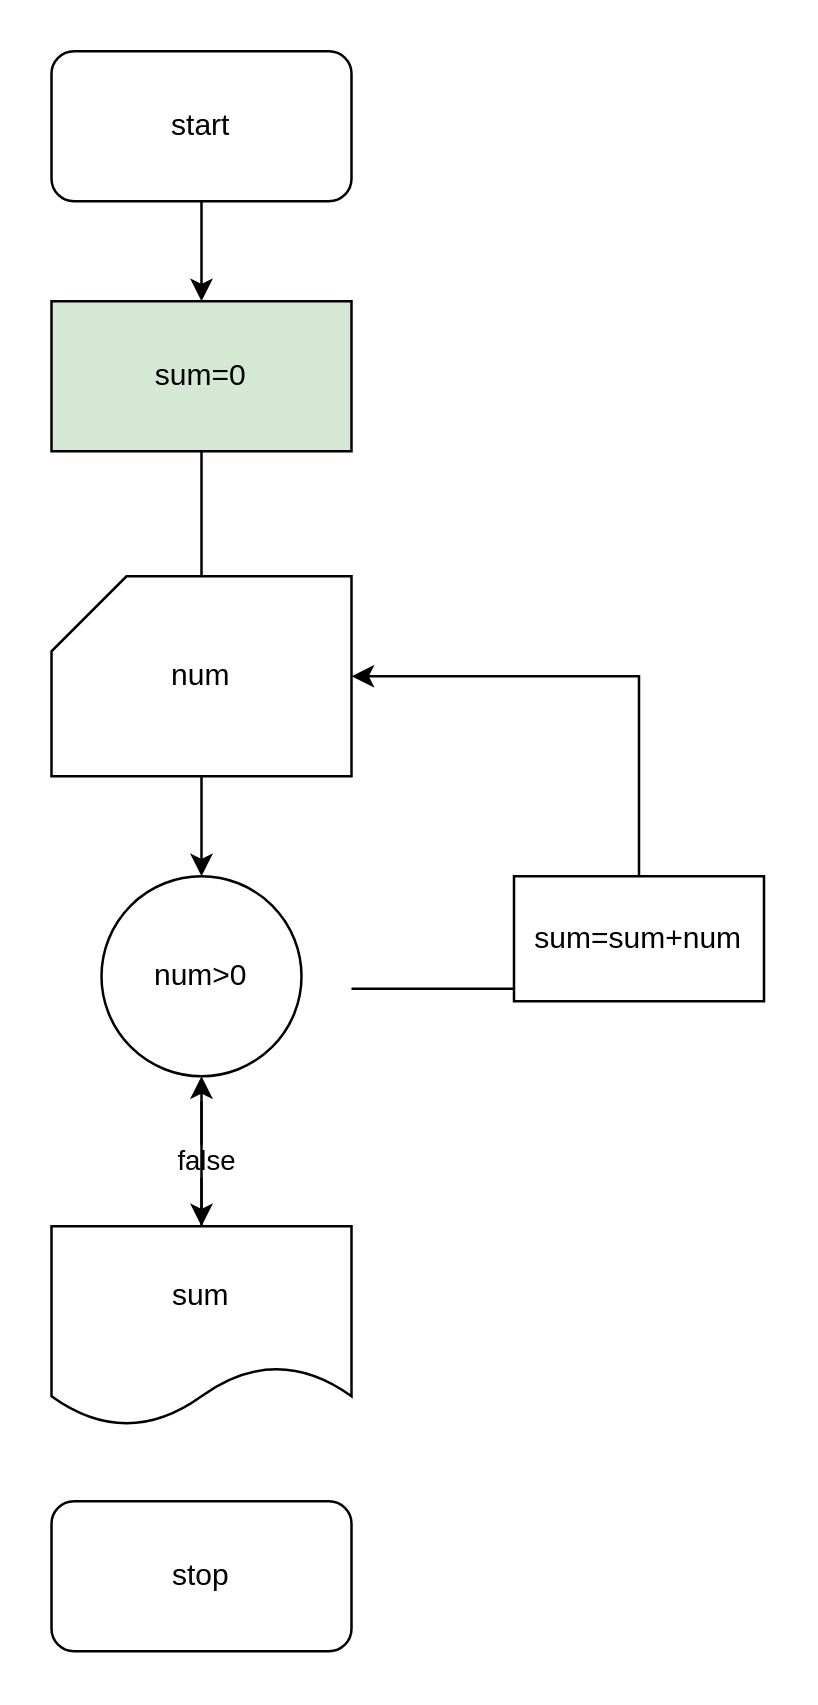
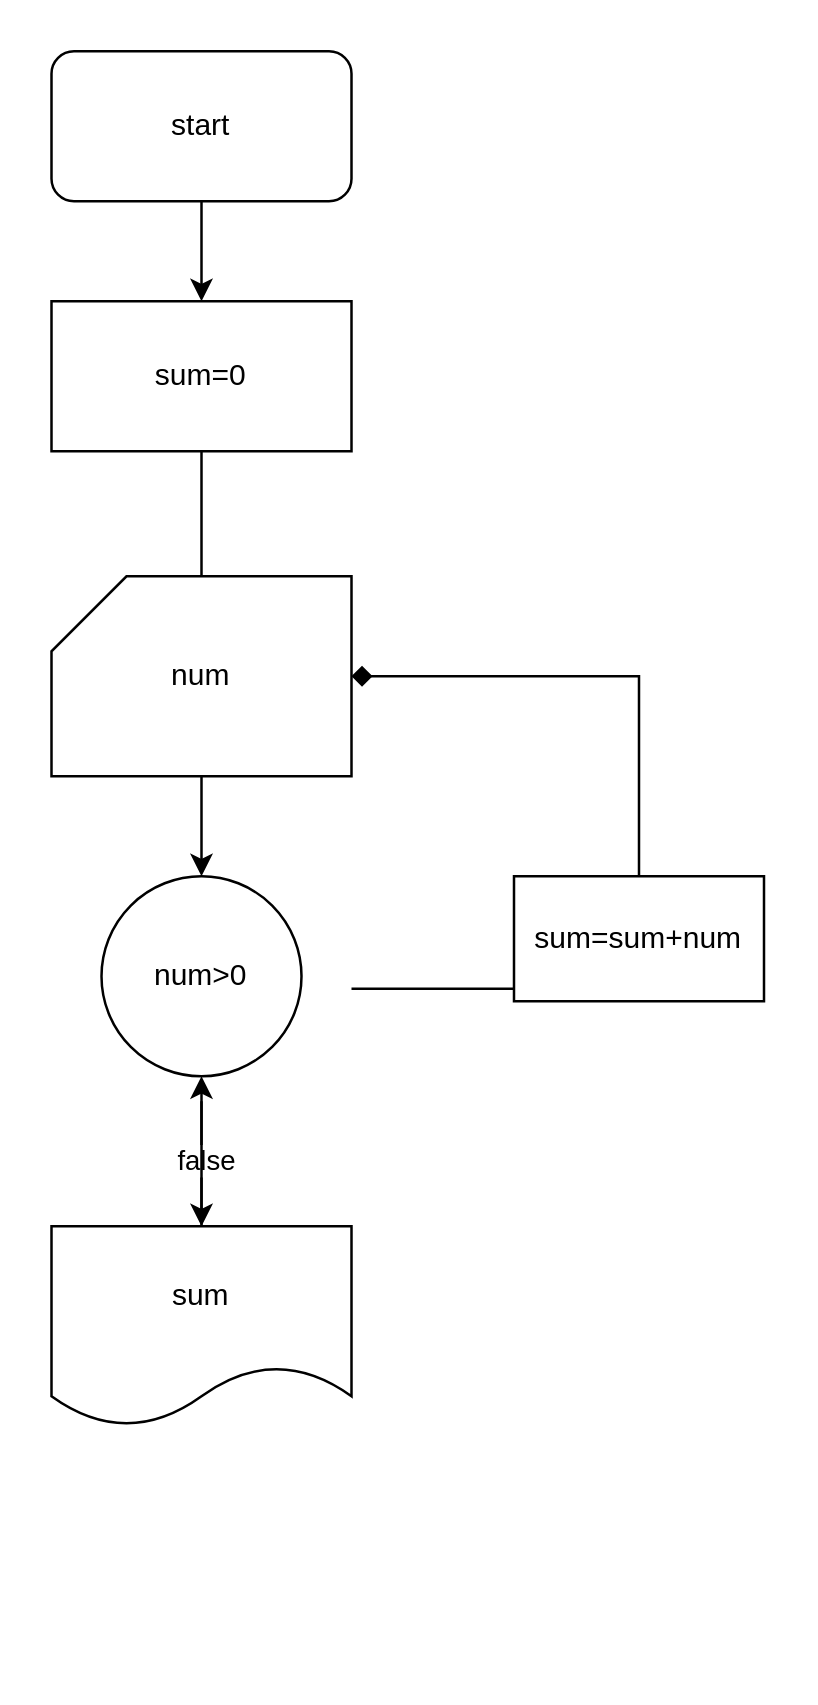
- <mxCell id="13" value="sum=0" style="rounded=0;whiteSpace=wrap;html=1;fillColor=#d5e8d4;" parent="1" vertex="1"><mxGeometry x="20" y="120" width="120" height="60" as="geometry" /></mxCell>
+ <mxCell id="13" value="sum=0" style="rounded=0;whiteSpace=wrap;html=1;" parent="1" vertex="1"><mxGeometry x="20" y="120" width="120" height="60" as="geometry" /></mxCell>
- <mxCell id="11" style="edgeStyle=orthogonalEdgeStyle;rounded=0;orthogonalLoop=1;jettySize=auto;html=1;exitX=0;exitY=0.5;exitDx=0;exitDy=0;entryX=1;entryY=0.5;entryDx=0;entryDy=0;entryPerimeter=0;" parent="1" source="10" target="5" edge="1"><mxGeometry relative="1" as="geometry" /></mxCell>
+ <mxCell id="11" style="edgeStyle=orthogonalEdgeStyle;rounded=0;orthogonalLoop=1;jettySize=auto;html=1;exitX=0;exitY=0.5;exitDx=0;exitDy=0;entryX=1;entryY=0.5;entryDx=0;entryDy=0;entryPerimeter=0;endArrow=diamond;" parent="1" source="10" target="5" edge="1"><mxGeometry relative="1" as="geometry" /></mxCell>
- <mxCell id="16" value="stop" style="rounded=1;whiteSpace=wrap;html=1;" parent="1" vertex="1"><mxGeometry x="20" y="600" width="120" height="60" as="geometry" /></mxCell>
